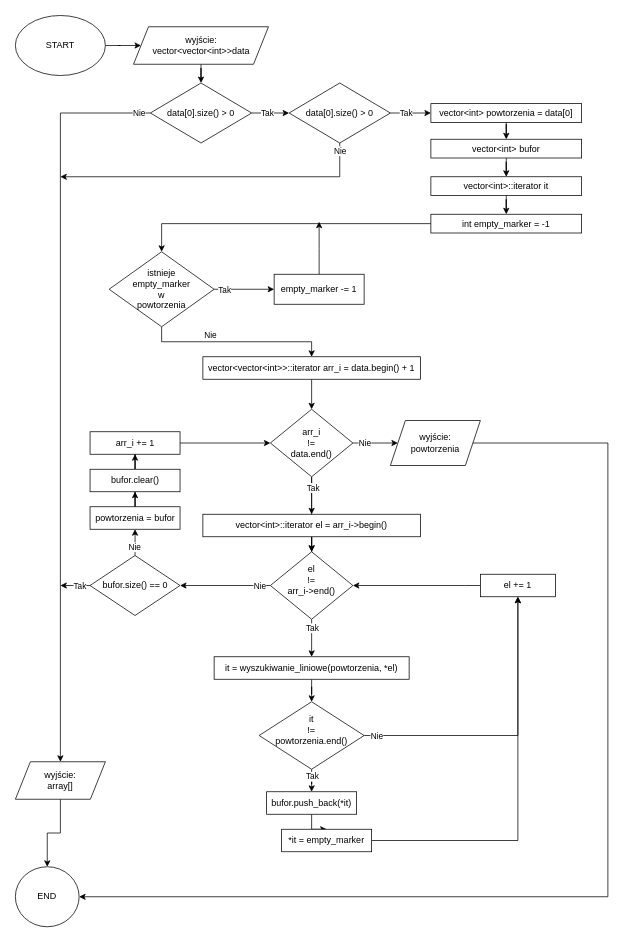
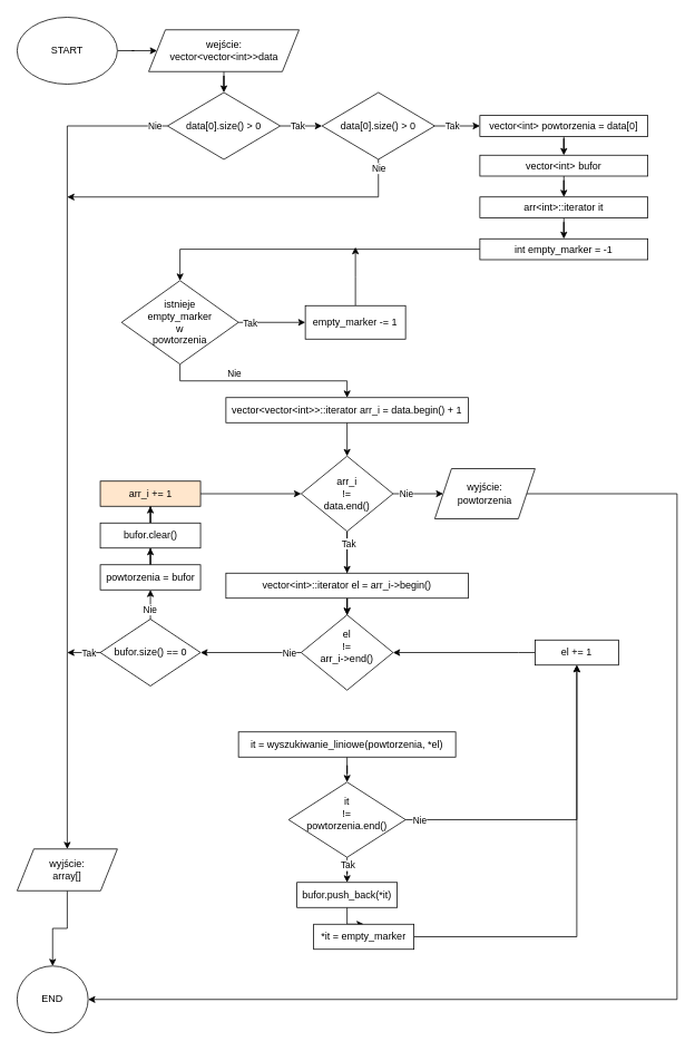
- <mxCell id="6" value="wyjście:&lt;br&gt;vector&amp;lt;vector&amp;lt;int&amp;gt;&amp;gt;data" style="shape=parallelogram;perimeter=parallelogramPerimeter;whiteSpace=wrap;html=1;fixedSize=1;" parent="1" vertex="1"><mxGeometry x="177.5" y="35" width="180" height="50" as="geometry" /></mxCell>
+ <mxCell id="6" value="wejście:&lt;br&gt;vector&amp;lt;vector&amp;lt;int&amp;gt;&amp;gt;data" style="shape=parallelogram;perimeter=parallelogramPerimeter;whiteSpace=wrap;html=1;fixedSize=1;" parent="1" vertex="1"><mxGeometry x="177.5" y="35" width="180" height="50" as="geometry" /></mxCell>
- <mxCell id="66" value="vector&amp;lt;int&amp;gt;::iterator it" style="rounded=0;whiteSpace=wrap;html=1;" vertex="1" parent="1"><mxGeometry x="574" y="235" width="201" height="25" as="geometry" /></mxCell>
+ <mxCell id="66" value="arr&amp;lt;int&amp;gt;::iterator it" style="rounded=0;whiteSpace=wrap;html=1;" vertex="1" parent="1"><mxGeometry x="574" y="235" width="201" height="25" as="geometry" /></mxCell>
- <mxCell id="29" value="arr_i += 1" style="rounded=0;whiteSpace=wrap;html=1;" parent="1" vertex="1"><mxGeometry x="119.56" y="575" width="120" height="30" as="geometry" /></mxCell>
+ <mxCell id="29" value="arr_i += 1" style="rounded=0;whiteSpace=wrap;html=1;fillColor=#ffe6cc;" parent="1" vertex="1"><mxGeometry x="119.56" y="575" width="120" height="30" as="geometry" /></mxCell>
- <mxCell id="32" style="edgeStyle=orthogonalEdgeStyle;rounded=0;orthogonalLoop=1;jettySize=auto;html=1;entryX=0.5;entryY=0;entryDx=0;entryDy=0;" edge="1" parent="1" source="36" target="40"><mxGeometry relative="1" as="geometry" /></mxCell>
- <mxCell id="33" value="Tak" style="edgeLabel;html=1;align=center;verticalAlign=middle;resizable=0;points=[];" vertex="1" connectable="0" parent="32"><mxGeometry x="-0.668" relative="1" as="geometry"><mxPoint y="3" as="offset" /></mxGeometry></mxCell>
